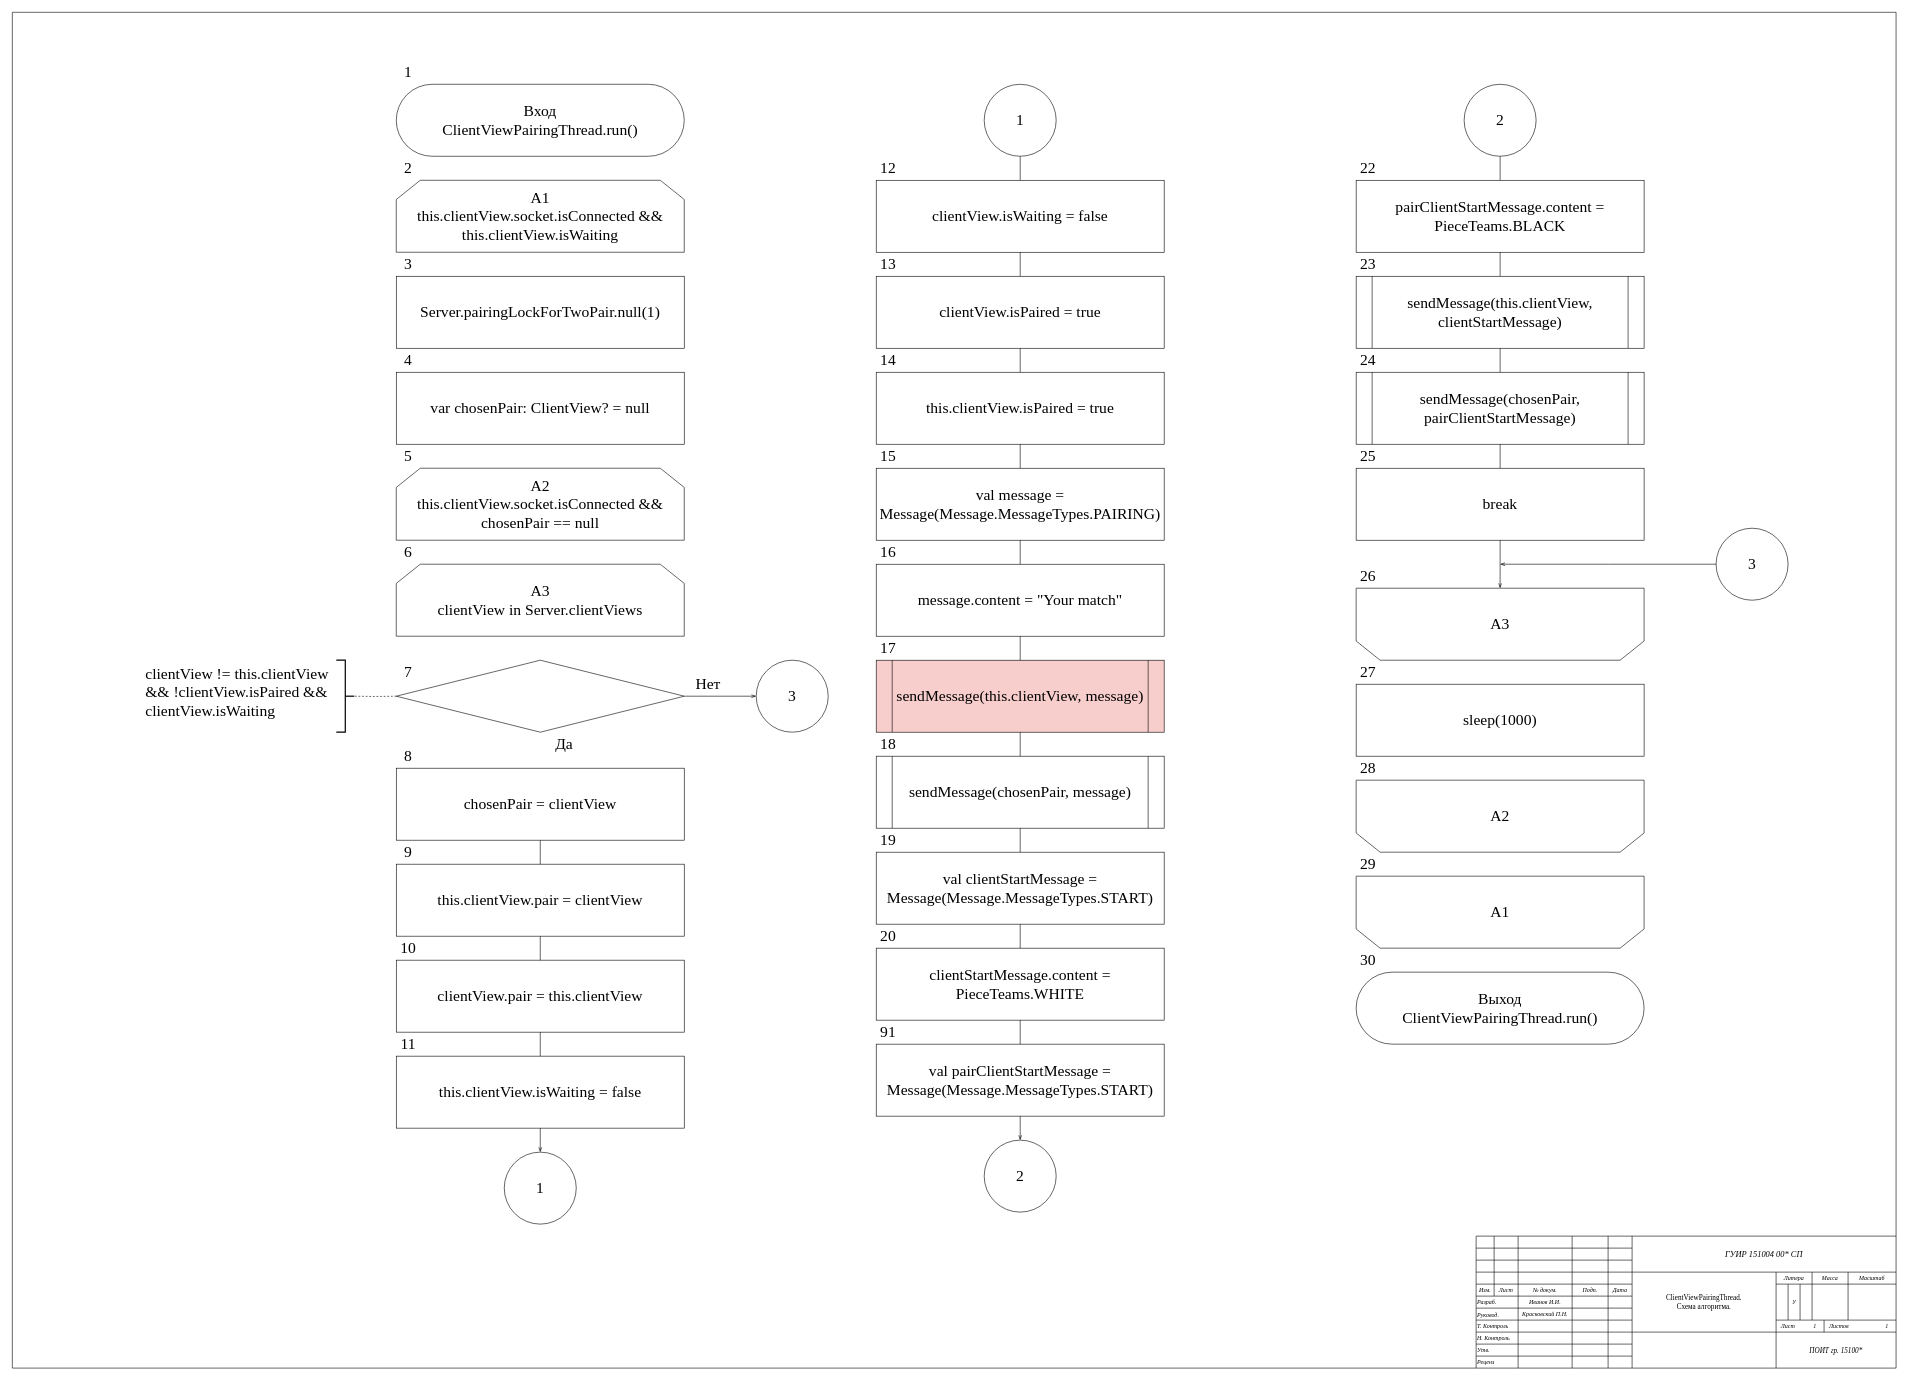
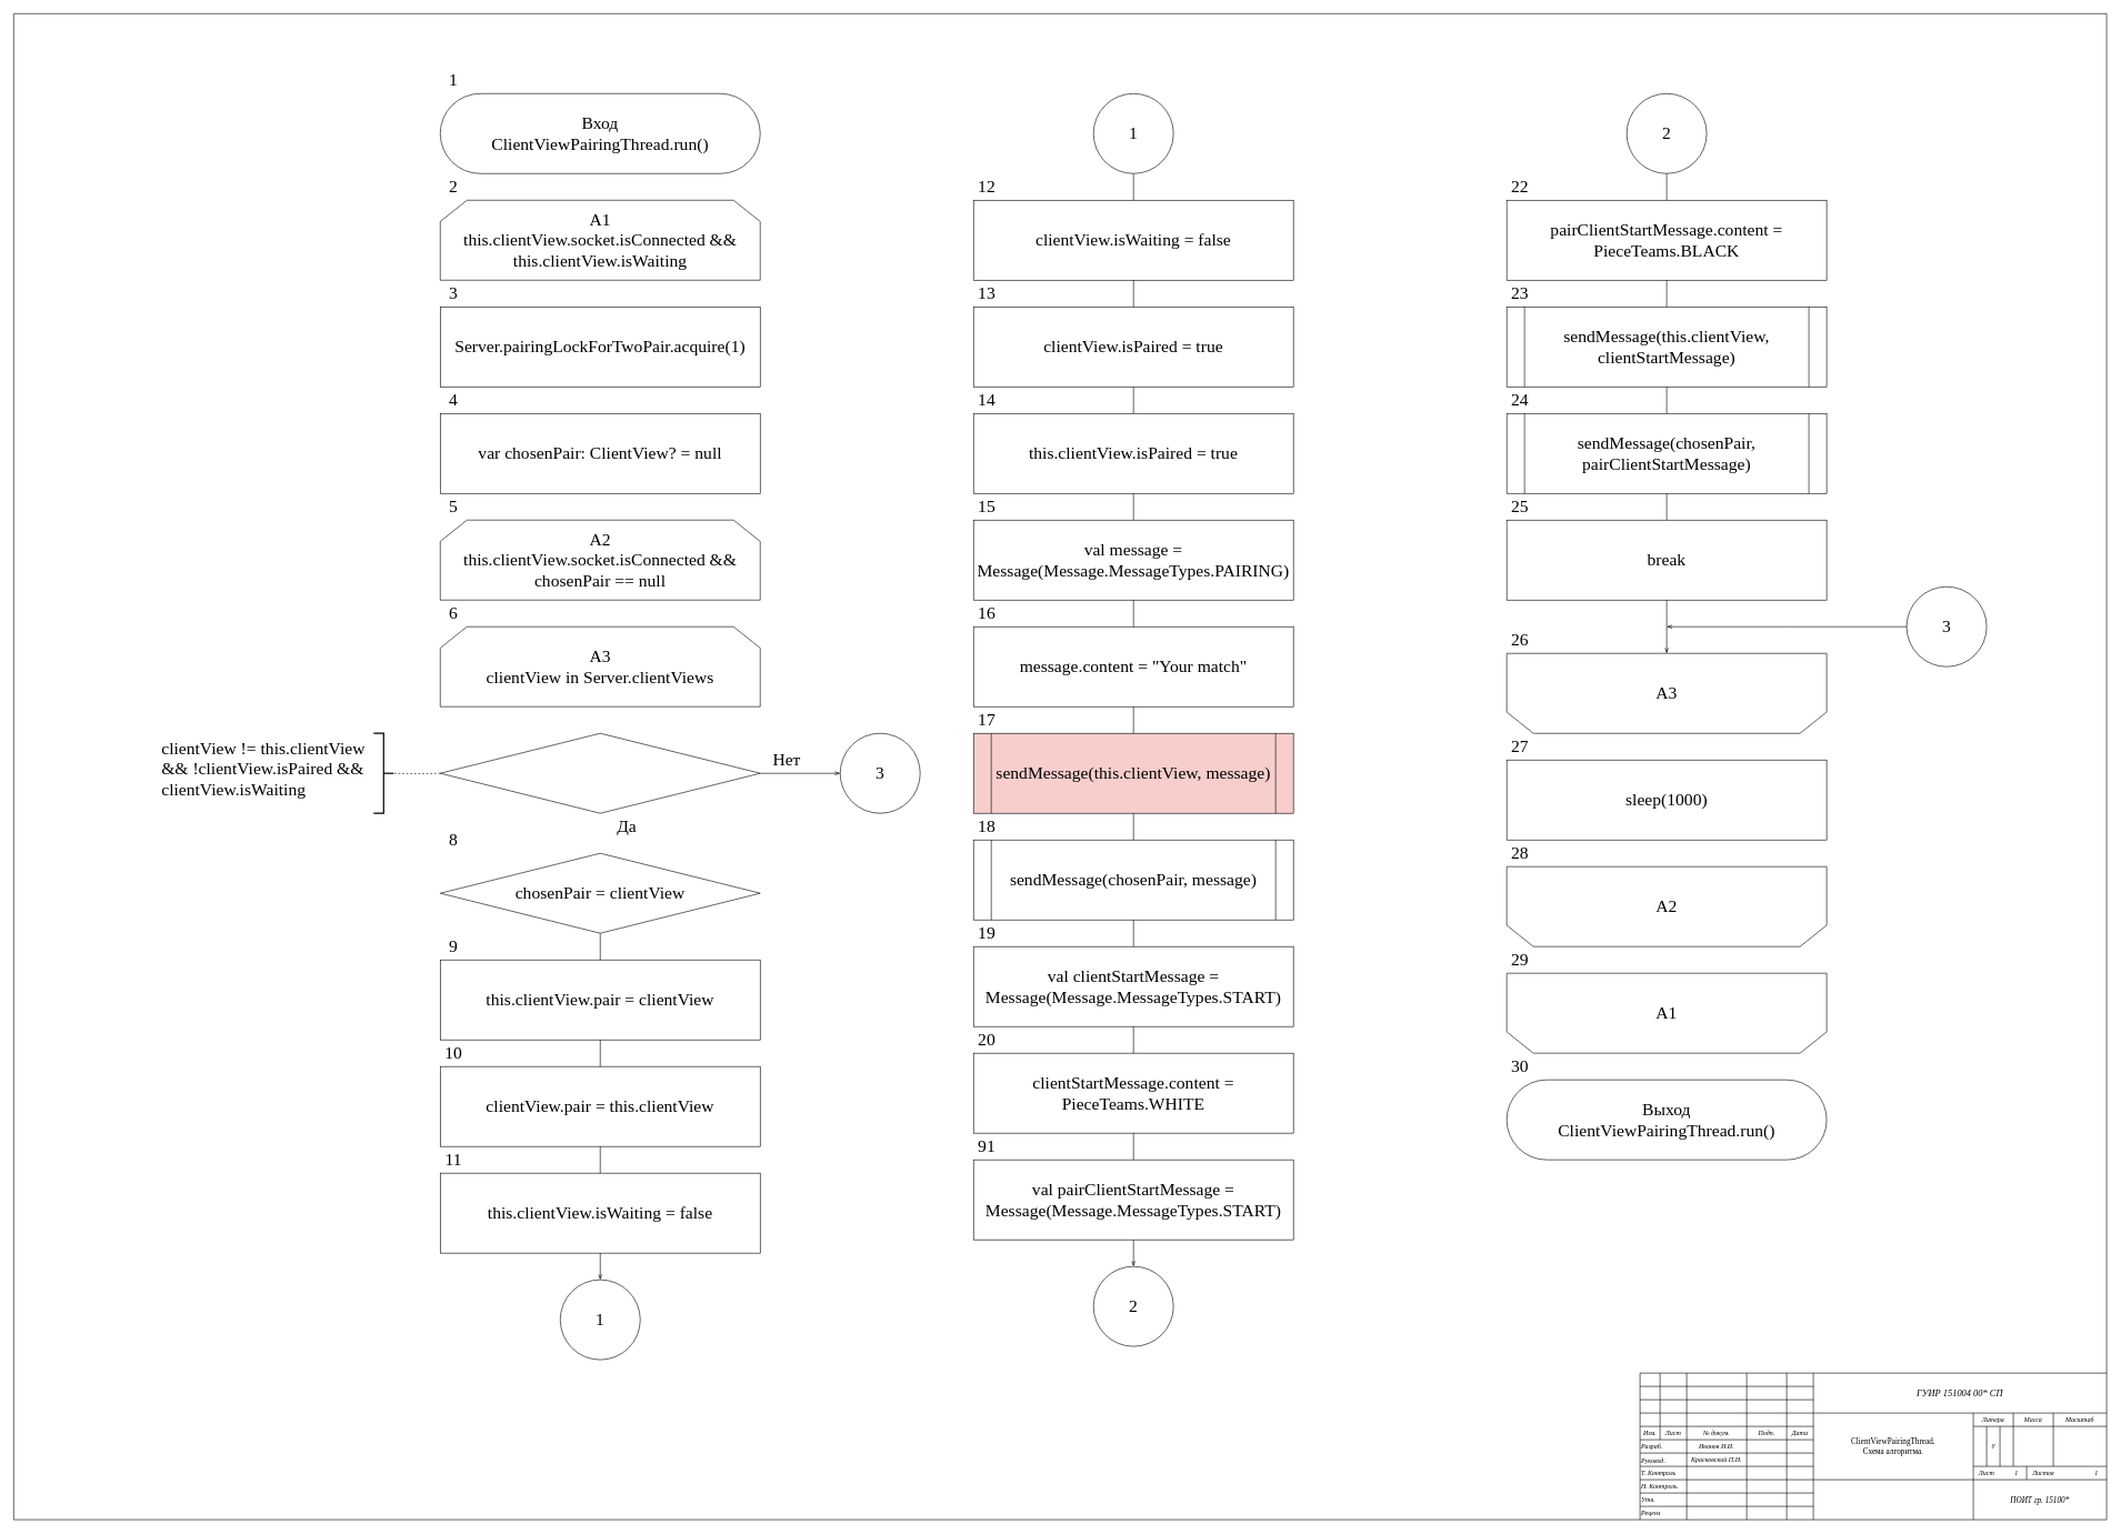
- <mxCell id="55" value="&lt;div style=&quot;font-size: 26px;&quot;&gt;Server.pairingLockForTwoPair.null(1)&lt;br style=&quot;font-size: 26px;&quot;&gt;&lt;/div&gt;" style="rounded=0;whiteSpace=wrap;html=1;fontSize=26;fontFamily=Times New Roman;strokeWidth=1;" parent="1" vertex="1"><mxGeometry x="660" y="460" width="480" height="120" as="geometry" /></mxCell>
+ <mxCell id="55" value="&lt;div style=&quot;font-size: 26px;&quot;&gt;Server.pairingLockForTwoPair.acquire(1)&lt;br style=&quot;font-size: 26px;&quot;&gt;&lt;/div&gt;" style="rounded=0;whiteSpace=wrap;html=1;fontSize=26;fontFamily=Times New Roman;strokeWidth=1;" parent="1" vertex="1"><mxGeometry x="660" y="460" width="480" height="120" as="geometry" /></mxCell>
- <mxCell id="113" value="7" style="text;html=1;strokeColor=none;fillColor=none;align=center;verticalAlign=middle;whiteSpace=wrap;rounded=0;fontSize=26;fontFamily=Times New Roman;strokeWidth=1;" parent="1" vertex="1"><mxGeometry x="660" y="1100" width="40" height="40" as="geometry" /></mxCell>
- <mxCell id="62" value="&lt;div style=&quot;font-size: 26px;&quot;&gt;chosenPair = clientView&lt;br style=&quot;font-size: 26px;&quot;&gt;&lt;/div&gt;" style="rounded=0;whiteSpace=wrap;html=1;fontSize=26;fontFamily=Times New Roman;strokeWidth=1;" parent="1" vertex="1"><mxGeometry x="660" y="1280" width="480" height="120" as="geometry" /></mxCell>
+ <mxCell id="62" value="&lt;div style=&quot;font-size: 26px;&quot;&gt;chosenPair = clientView&lt;br style=&quot;font-size: 26px;&quot;&gt;&lt;/div&gt;" style="rhombus;whiteSpace=wrap;html=1;fontSize=26;fontFamily=Times New Roman;strokeWidth=1;" parent="1" vertex="1"><mxGeometry x="660" y="1280" width="480" height="120" as="geometry" /></mxCell>
